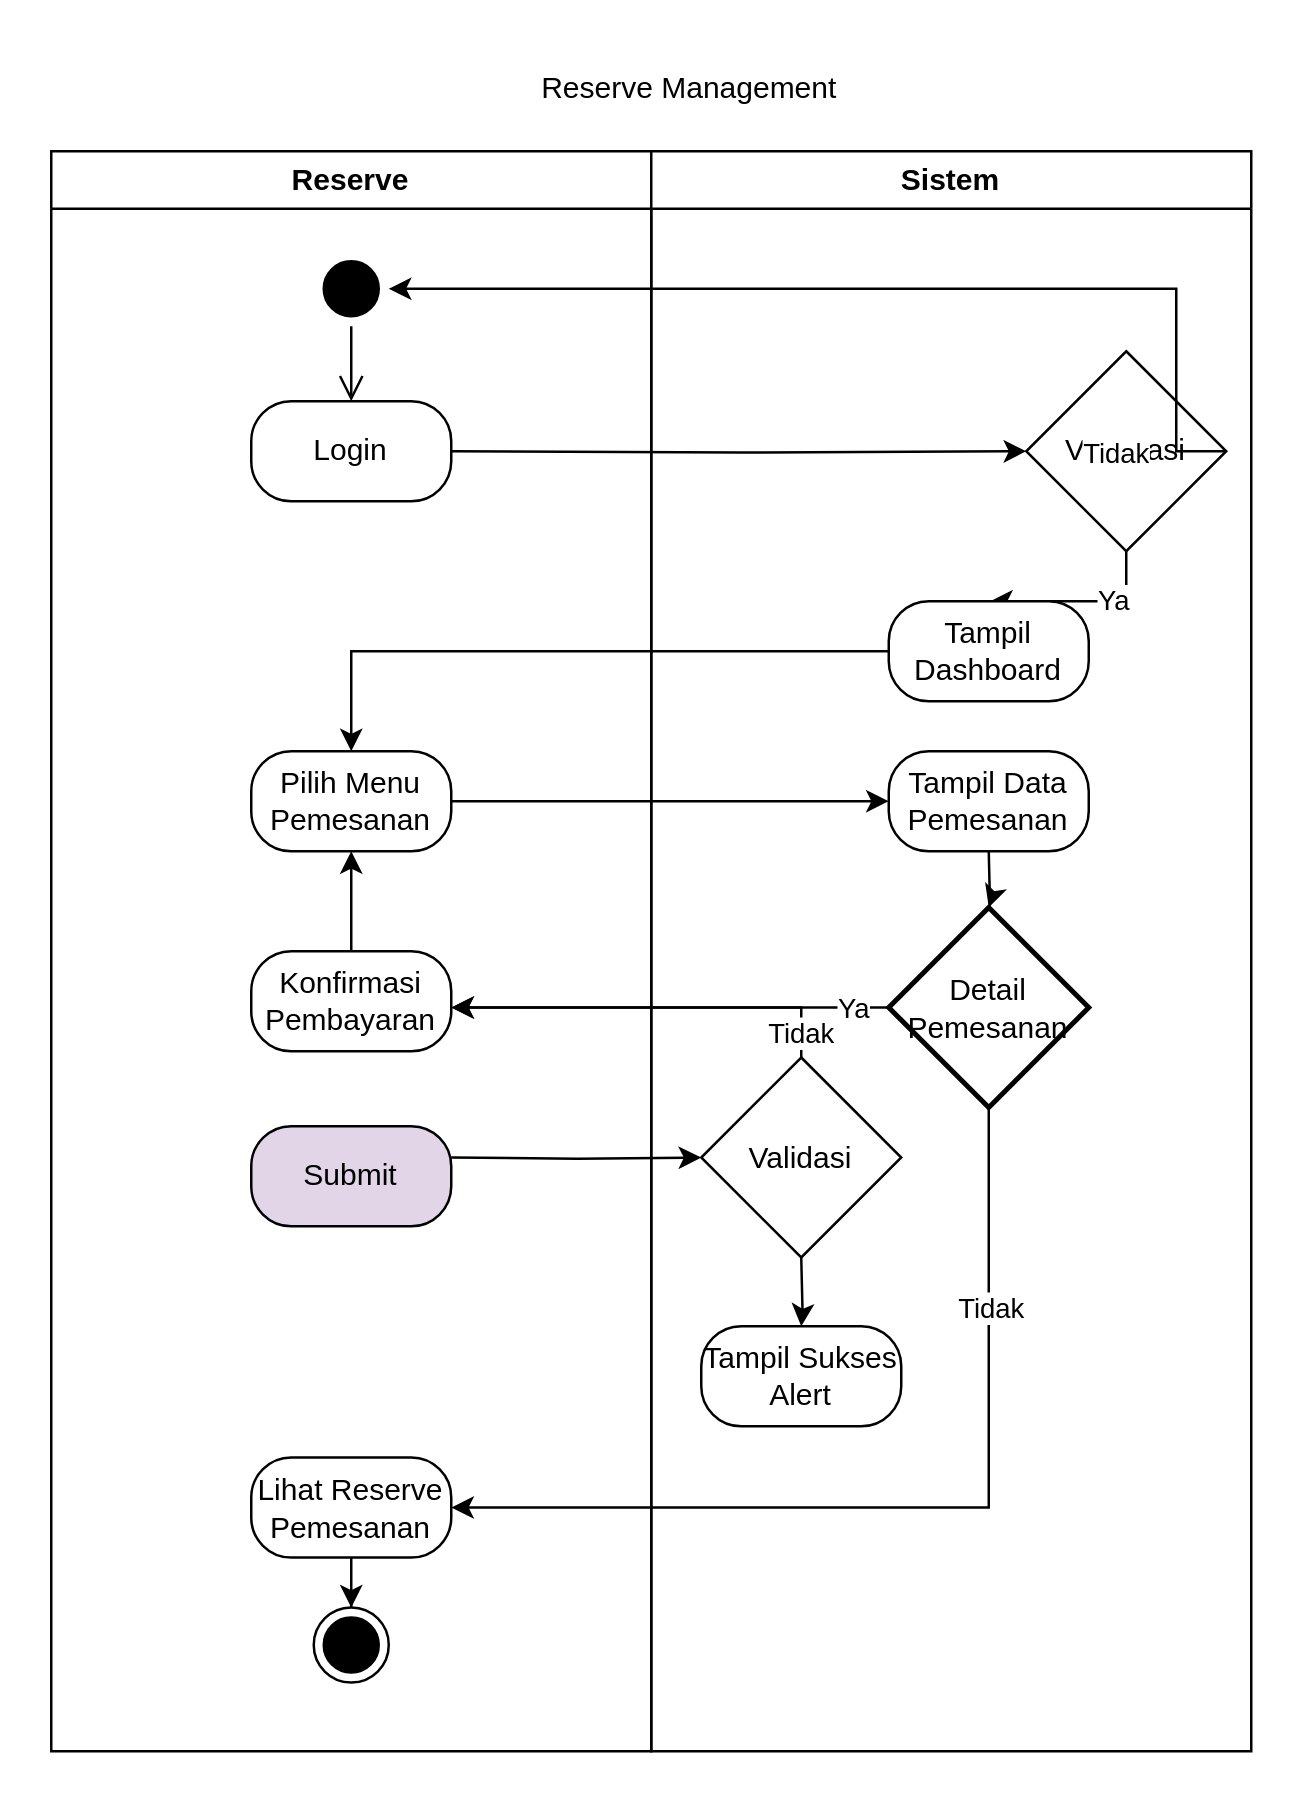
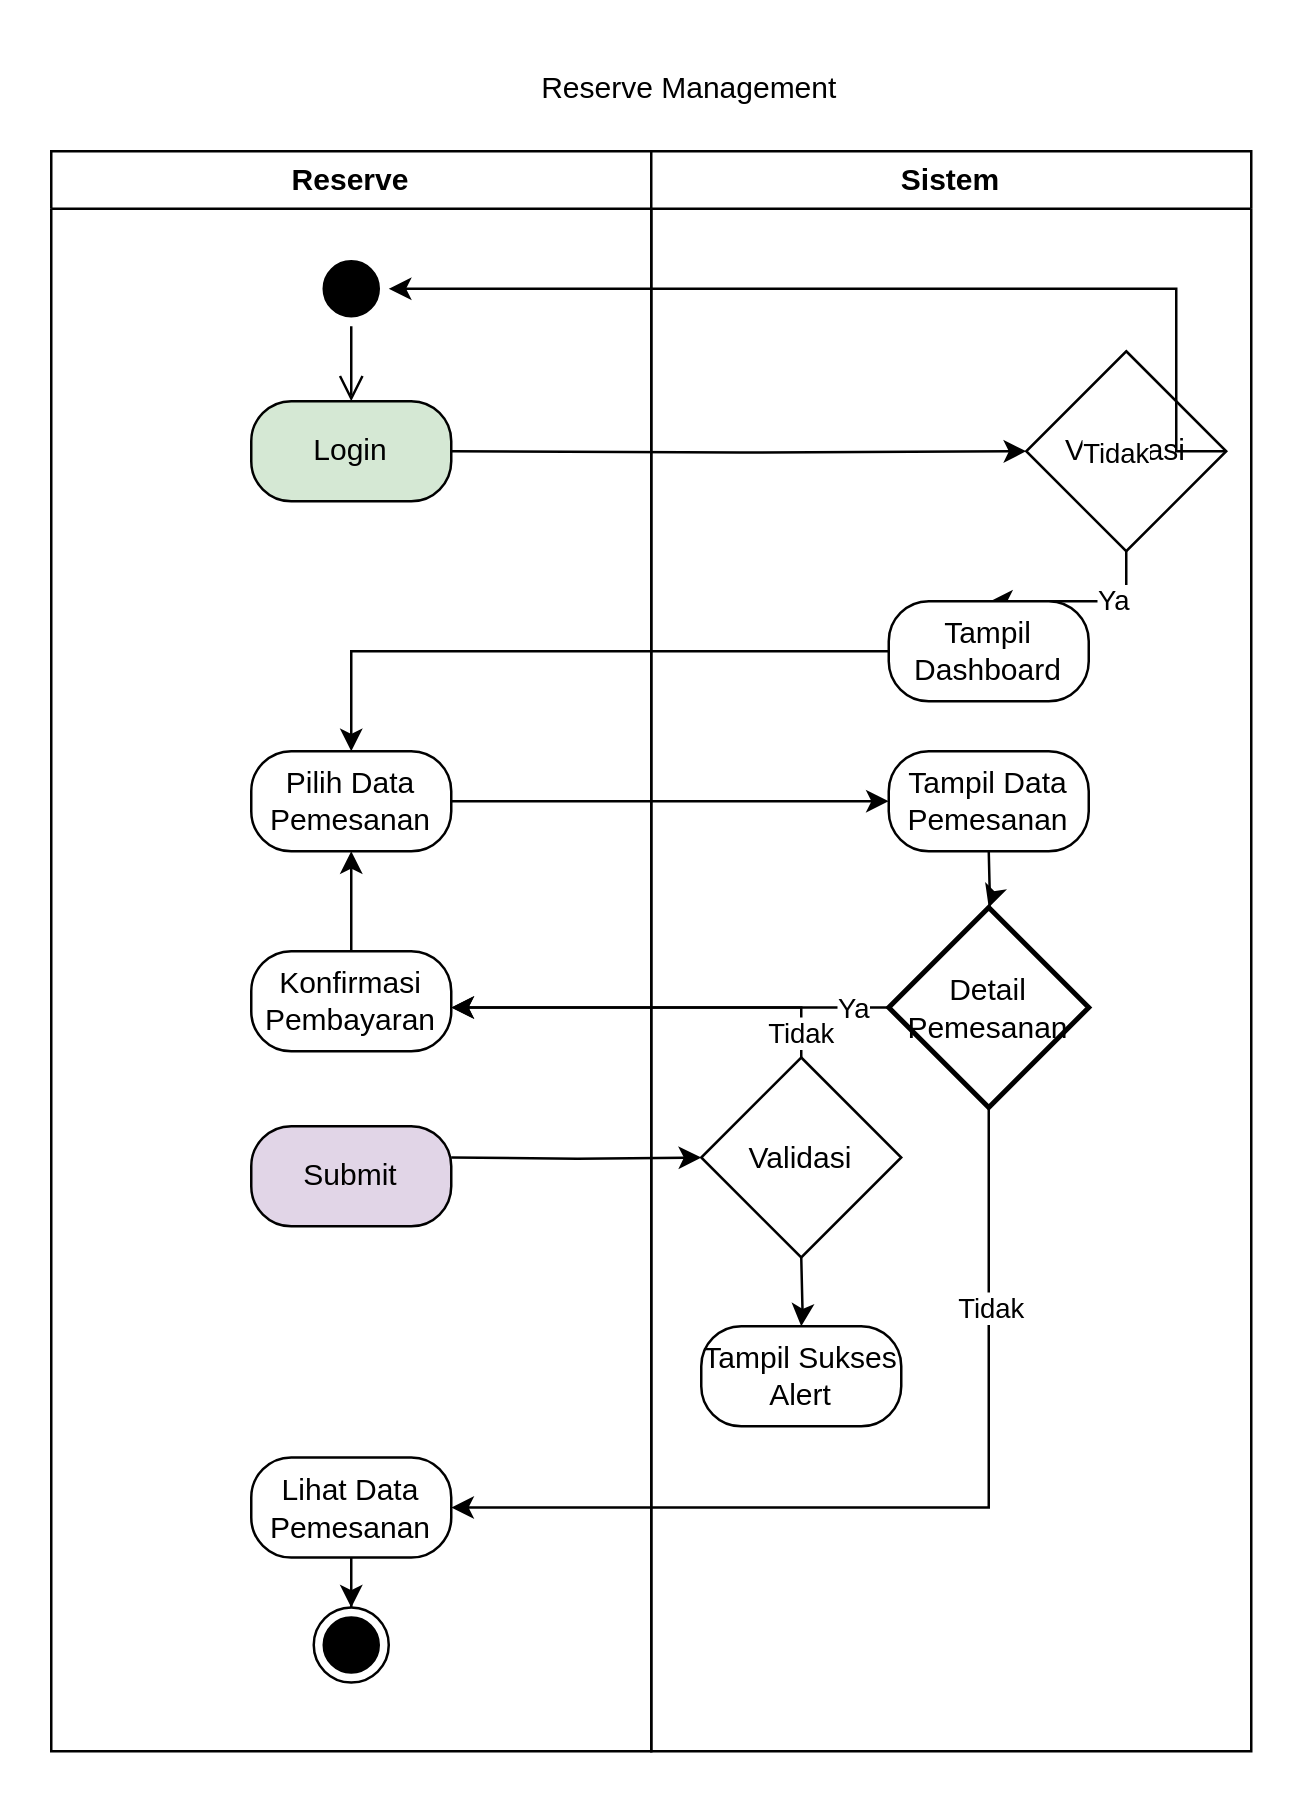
- <mxCell id="6" value="Login" style="rounded=1;whiteSpace=wrap;html=1;arcSize=40;fontColor=#000000;fillColor=#FFFFFF;strokeColor=#000000;" vertex="1" parent="2"><mxGeometry x="80" y="100" width="80" height="40" as="geometry" /></mxCell>
+ <mxCell id="6" value="Login" style="rounded=1;whiteSpace=wrap;html=1;arcSize=40;fontColor=#000000;fillColor=#d5e8d4;strokeColor=#000000;" vertex="1" parent="2"><mxGeometry x="80" y="100" width="80" height="40" as="geometry" /></mxCell>
- <mxCell id="7" value="Pilih Menu Pemesanan" style="rounded=1;whiteSpace=wrap;html=1;arcSize=40;fontColor=#000000;fillColor=#FFFFFF;strokeColor=#000000;" vertex="1" parent="2"><mxGeometry x="80" y="240" width="80" height="40" as="geometry" /></mxCell>
+ <mxCell id="7" value="Pilih Data Pemesanan" style="rounded=1;whiteSpace=wrap;html=1;arcSize=40;fontColor=#000000;fillColor=#FFFFFF;strokeColor=#000000;" vertex="1" parent="2"><mxGeometry x="80" y="240" width="80" height="40" as="geometry" /></mxCell>
- <mxCell id="19" value="Lihat Reserve Pemesanan" style="rounded=1;whiteSpace=wrap;html=1;arcSize=40;fontColor=#000000;fillColor=#FFFFFF;strokeColor=#000000;" vertex="1" parent="11"><mxGeometry x="-160" y="522.5" width="80" height="40" as="geometry" /></mxCell>
+ <mxCell id="19" value="Lihat Data Pemesanan" style="rounded=1;whiteSpace=wrap;html=1;arcSize=40;fontColor=#000000;fillColor=#FFFFFF;strokeColor=#000000;" vertex="1" parent="11"><mxGeometry x="-160" y="522.5" width="80" height="40" as="geometry" /></mxCell>
